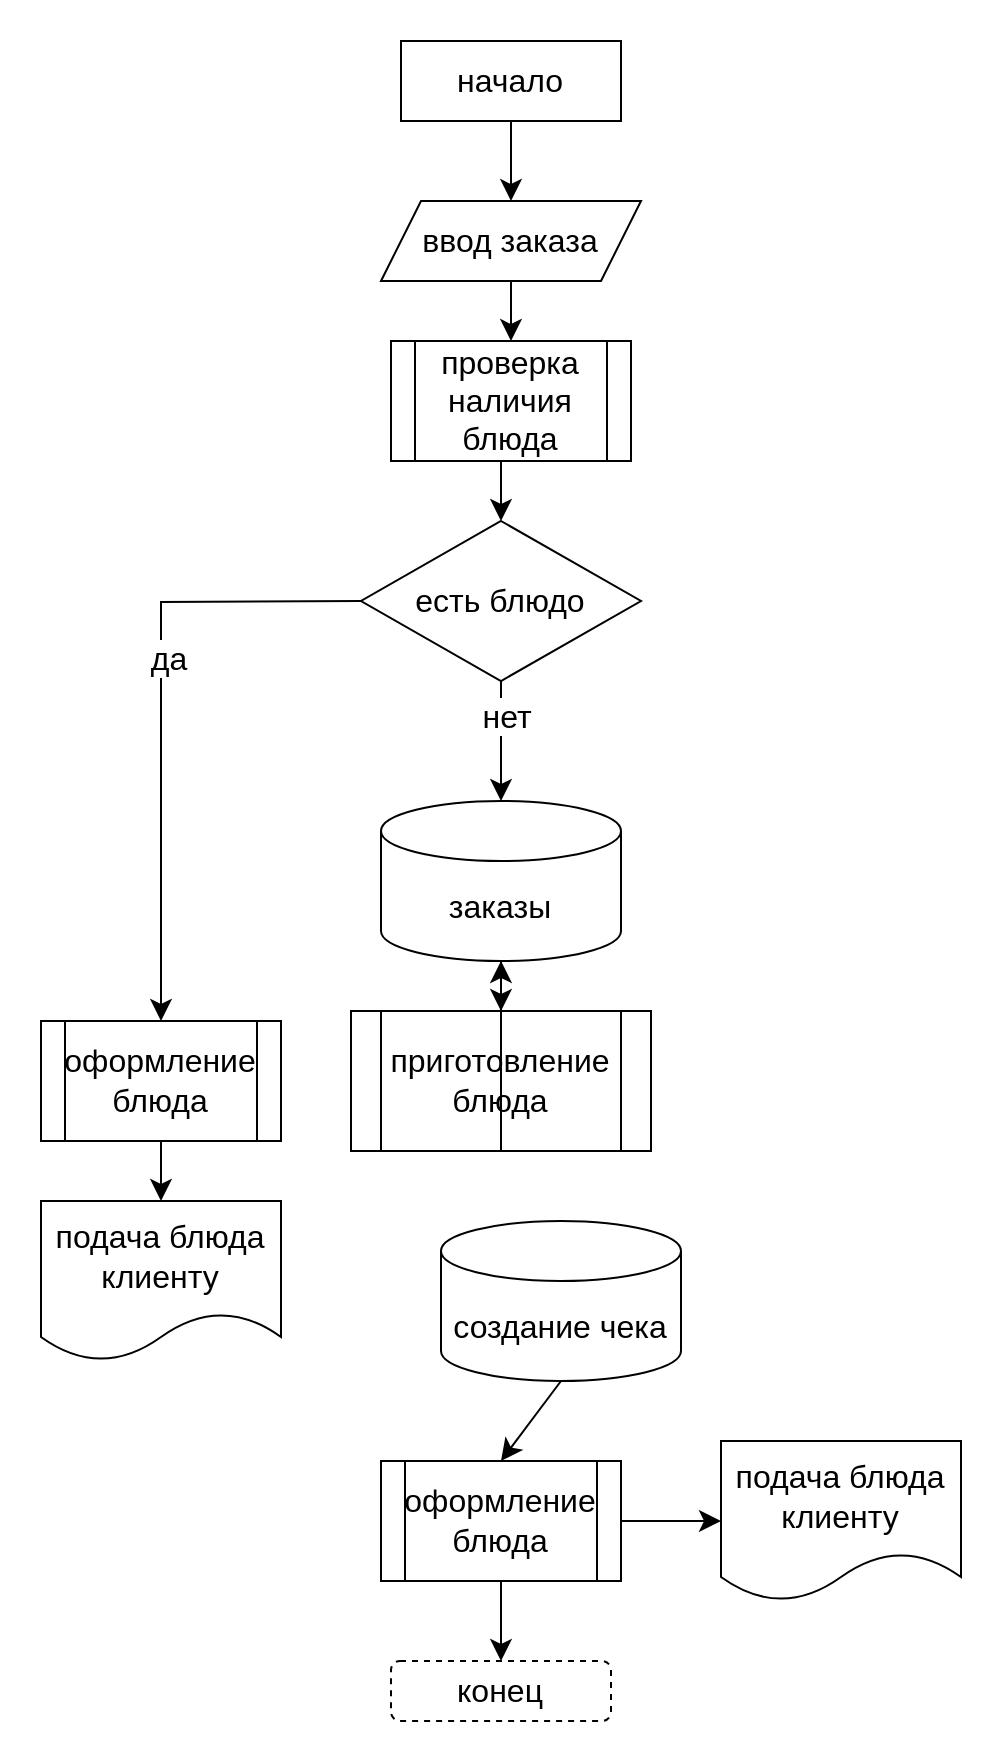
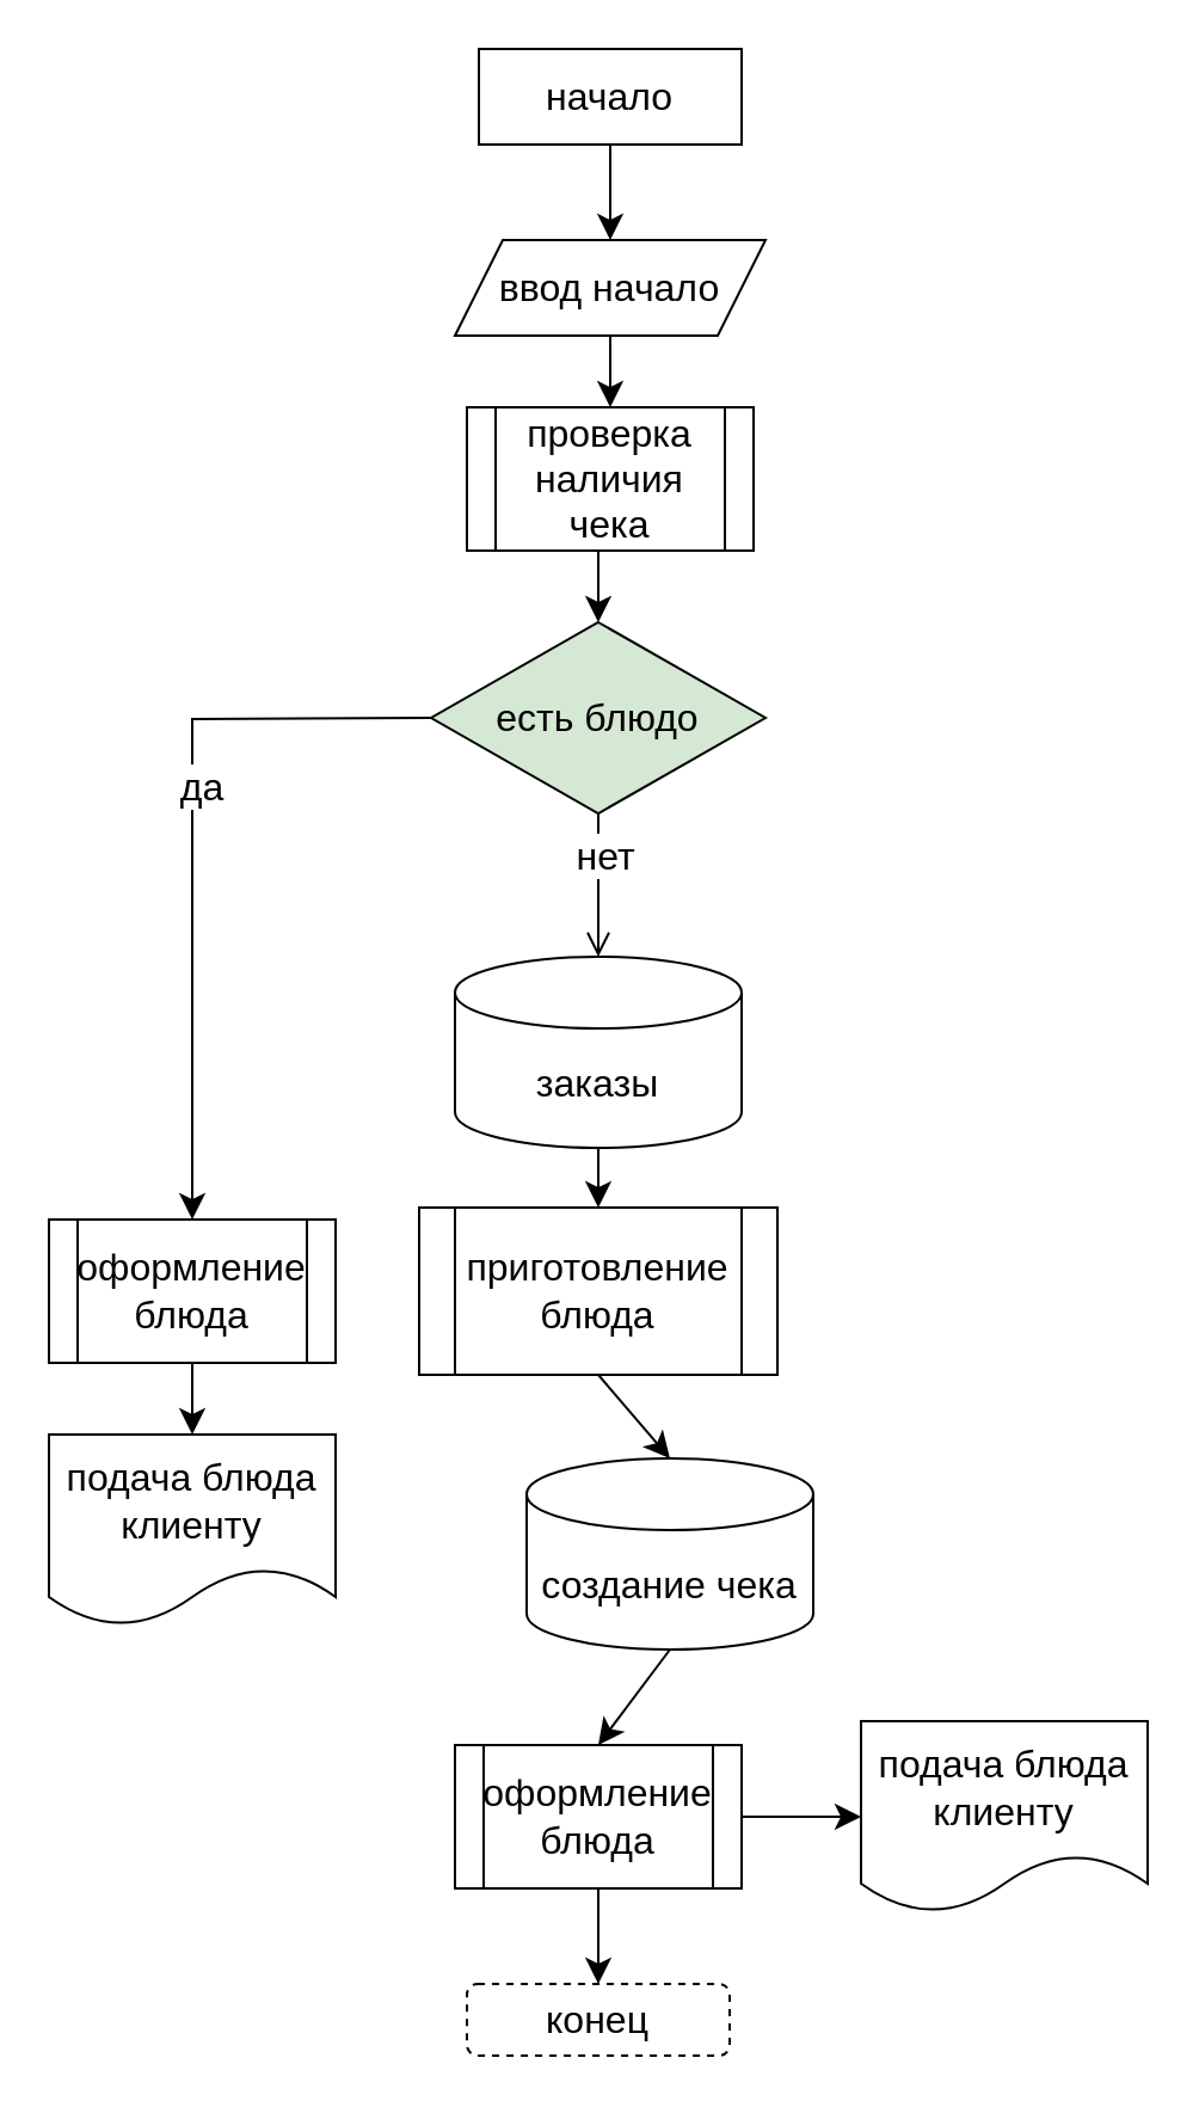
- <mxCell id="3" value="ввод заказа" style="shape=parallelogram;perimeter=parallelogramPerimeter;whiteSpace=wrap;html=1;fixedSize=1;fontSize=16;" vertex="1" parent="1"><mxGeometry x="190" y="100" width="130" height="40" as="geometry" /></mxCell>
+ <mxCell id="3" value="ввод начало" style="shape=parallelogram;perimeter=parallelogramPerimeter;whiteSpace=wrap;html=1;fixedSize=1;fontSize=16;" vertex="1" parent="1"><mxGeometry x="190" y="100" width="130" height="40" as="geometry" /></mxCell>
- <mxCell id="4" value="проверка наличия блюда" style="shape=process;whiteSpace=wrap;html=1;backgroundOutline=1;fontSize=16;" vertex="1" parent="1"><mxGeometry x="195" y="170" width="120" height="60" as="geometry" /></mxCell>
+ <mxCell id="4" value="проверка наличия чека" style="shape=process;whiteSpace=wrap;html=1;backgroundOutline=1;fontSize=16;" vertex="1" parent="1"><mxGeometry x="195" y="170" width="120" height="60" as="geometry" /></mxCell>
- <mxCell id="5" value="есть блюдо" style="rhombus;whiteSpace=wrap;html=1;fontSize=16;" vertex="1" parent="1"><mxGeometry x="180" y="260" width="140" height="80" as="geometry" /></mxCell>
+ <mxCell id="5" value="есть блюдо" style="rhombus;whiteSpace=wrap;html=1;fontSize=16;fillColor=#d5e8d4;" vertex="1" parent="1"><mxGeometry x="180" y="260" width="140" height="80" as="geometry" /></mxCell>
- <mxCell id="18" value="" style="endArrow=classic;html=1;rounded=0;fontSize=12;startSize=8;endSize=8;curved=1;entryX=0.5;entryY=0;entryDx=0;entryDy=0;exitX=0.5;exitY=1;exitDx=0;exitDy=0;entryPerimeter=0;" edge="1" parent="1" source="5" target="6"><mxGeometry width="50" height="50" relative="1" as="geometry"><mxPoint x="260" y="240" as="sourcePoint" /><mxPoint x="260" y="270" as="targetPoint" /></mxGeometry></mxCell>
+ <mxCell id="18" value="" style="endArrow=open;html=1;rounded=0;fontSize=12;startSize=8;endSize=8;curved=1;entryX=0.5;entryY=0;entryDx=0;entryDy=0;exitX=0.5;exitY=1;exitDx=0;exitDy=0;entryPerimeter=0;" edge="1" parent="1" source="5" target="6"><mxGeometry width="50" height="50" relative="1" as="geometry"><mxPoint x="260" y="240" as="sourcePoint" /><mxPoint x="260" y="270" as="targetPoint" /></mxGeometry></mxCell>
- <mxCell id="23" value="" style="endArrow=classic;html=1;rounded=0;fontSize=12;startSize=8;endSize=8;curved=1;exitX=0.5;exitY=1;exitDx=0;exitDy=0;" edge="1" parent="1" source="10" target="6"><mxGeometry width="50" height="50" relative="1" as="geometry"><mxPoint x="260" y="490" as="sourcePoint" /><mxPoint x="260" y="515" as="targetPoint" /></mxGeometry></mxCell>
+ <mxCell id="23" value="" style="endArrow=classic;html=1;rounded=0;fontSize=12;startSize=8;endSize=8;curved=1;entryX=0.5;entryY=0;entryDx=0;entryDy=0;exitX=0.5;exitY=1;exitDx=0;exitDy=0;entryPerimeter=0;" edge="1" parent="1" source="10" target="11"><mxGeometry width="50" height="50" relative="1" as="geometry"><mxPoint x="260" y="490" as="sourcePoint" /><mxPoint x="260" y="515" as="targetPoint" /></mxGeometry></mxCell>
